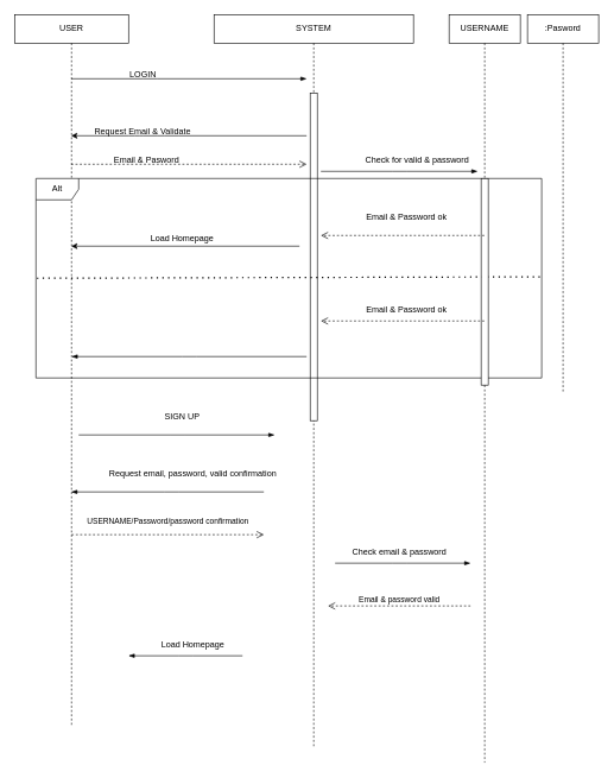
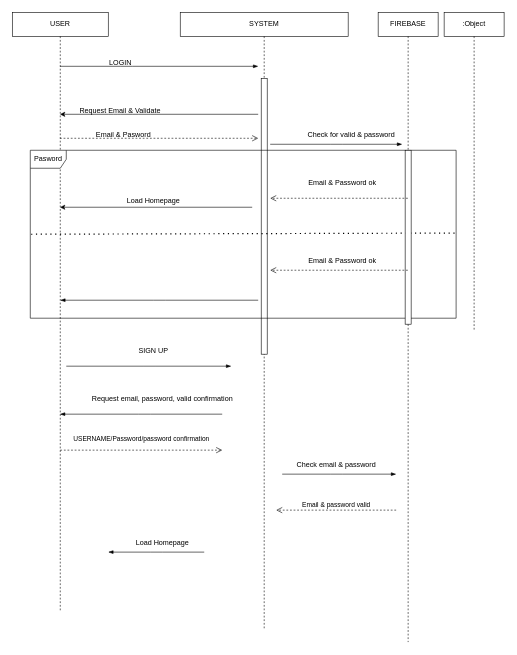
- <mxCell id="13" value="USERNAME" style="shape=umlLifeline;perimeter=lifelinePerimeter;whiteSpace=wrap;html=1;container=1;collapsible=0;recursiveResize=0;outlineConnect=0;" vertex="1" parent="1"><mxGeometry x="630" y="20" width="100" height="1050" as="geometry" /></mxCell>
+ <mxCell id="13" value="FIREBASE" style="shape=umlLifeline;perimeter=lifelinePerimeter;whiteSpace=wrap;html=1;container=1;collapsible=0;recursiveResize=0;outlineConnect=0;" vertex="1" parent="1"><mxGeometry x="630" y="20" width="100" height="1050" as="geometry" /></mxCell>
- <mxCell id="15" value=":Pasword" style="shape=umlLifeline;perimeter=lifelinePerimeter;whiteSpace=wrap;html=1;container=1;collapsible=0;recursiveResize=0;outlineConnect=0;" vertex="1" parent="1"><mxGeometry x="740" y="20" width="100" height="530" as="geometry" /></mxCell>
+ <mxCell id="15" value=":Object" style="shape=umlLifeline;perimeter=lifelinePerimeter;whiteSpace=wrap;html=1;container=1;collapsible=0;recursiveResize=0;outlineConnect=0;" vertex="1" parent="1"><mxGeometry x="740" y="20" width="100" height="530" as="geometry" /></mxCell>
- <mxCell id="11" value="Alt" style="shape=umlFrame;whiteSpace=wrap;html=1;" vertex="1" parent="4"><mxGeometry x="-250" y="230" width="710" height="280" as="geometry" /></mxCell>
+ <mxCell id="11" value="Pasword" style="shape=umlFrame;whiteSpace=wrap;html=1;" vertex="1" parent="4"><mxGeometry x="-250" y="230" width="710" height="280" as="geometry" /></mxCell>
